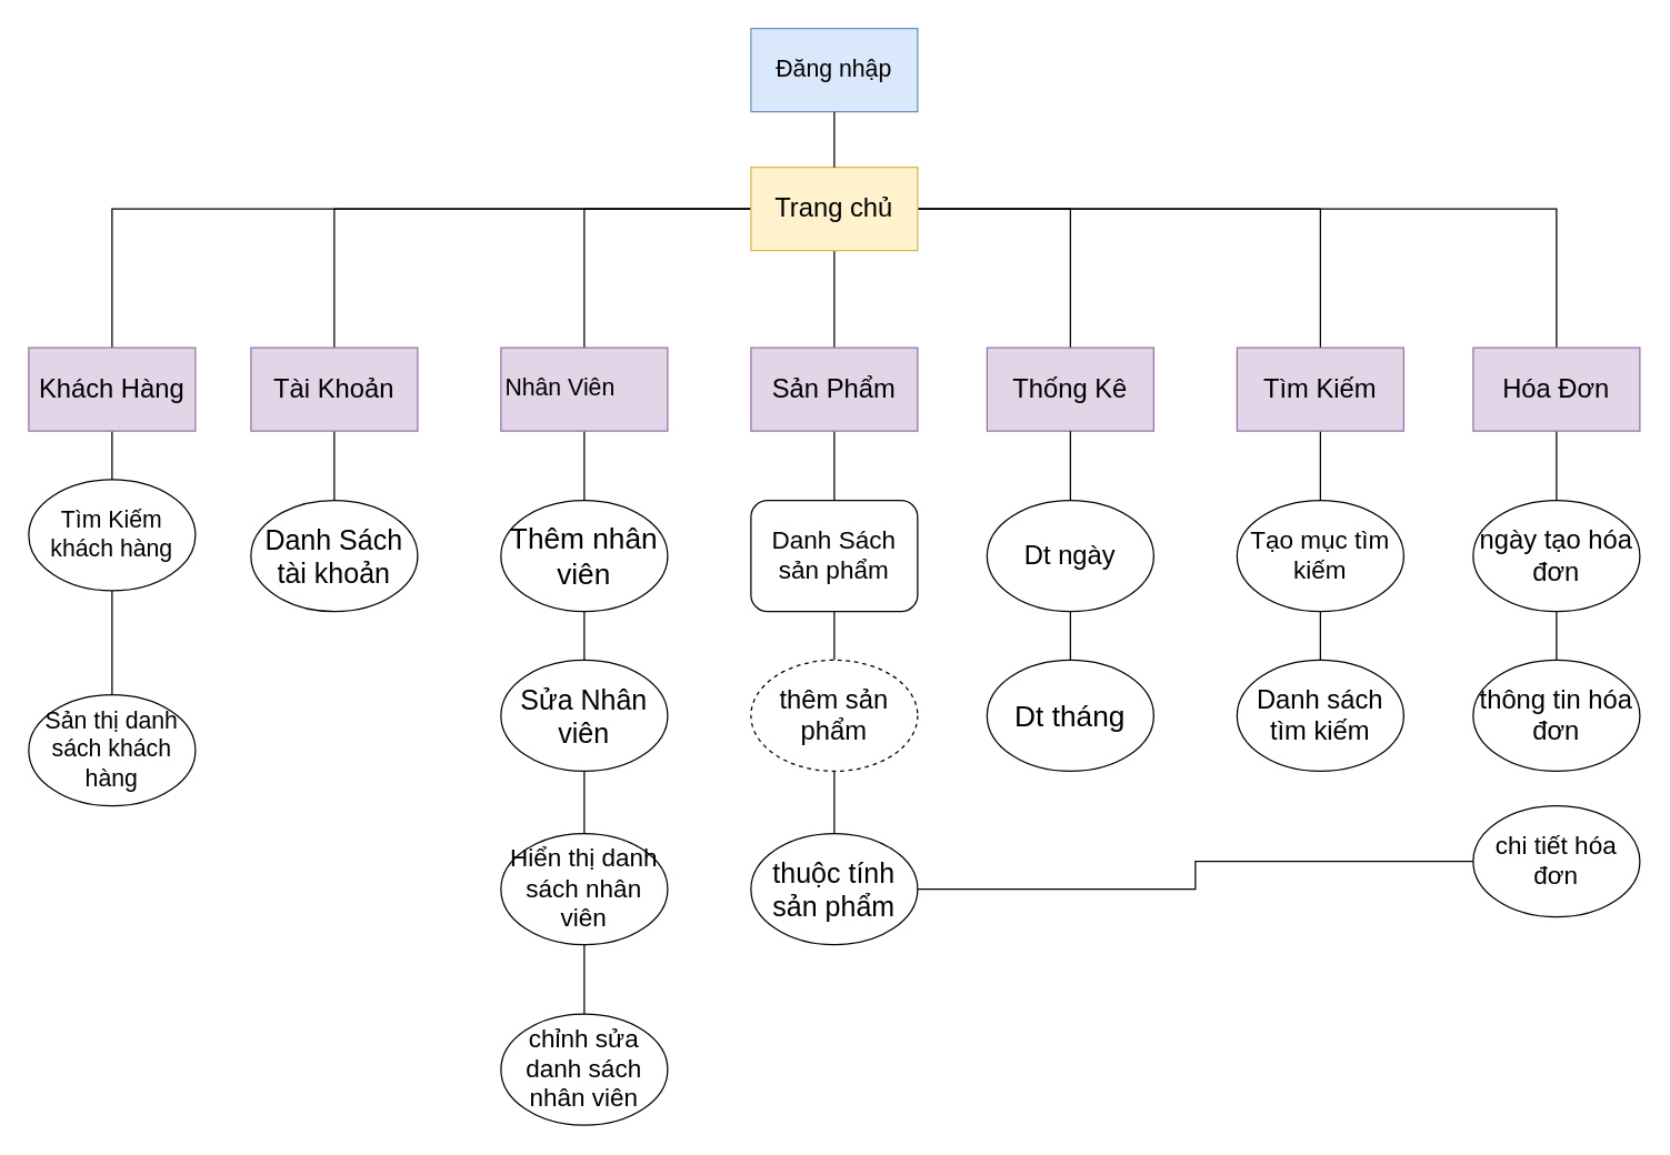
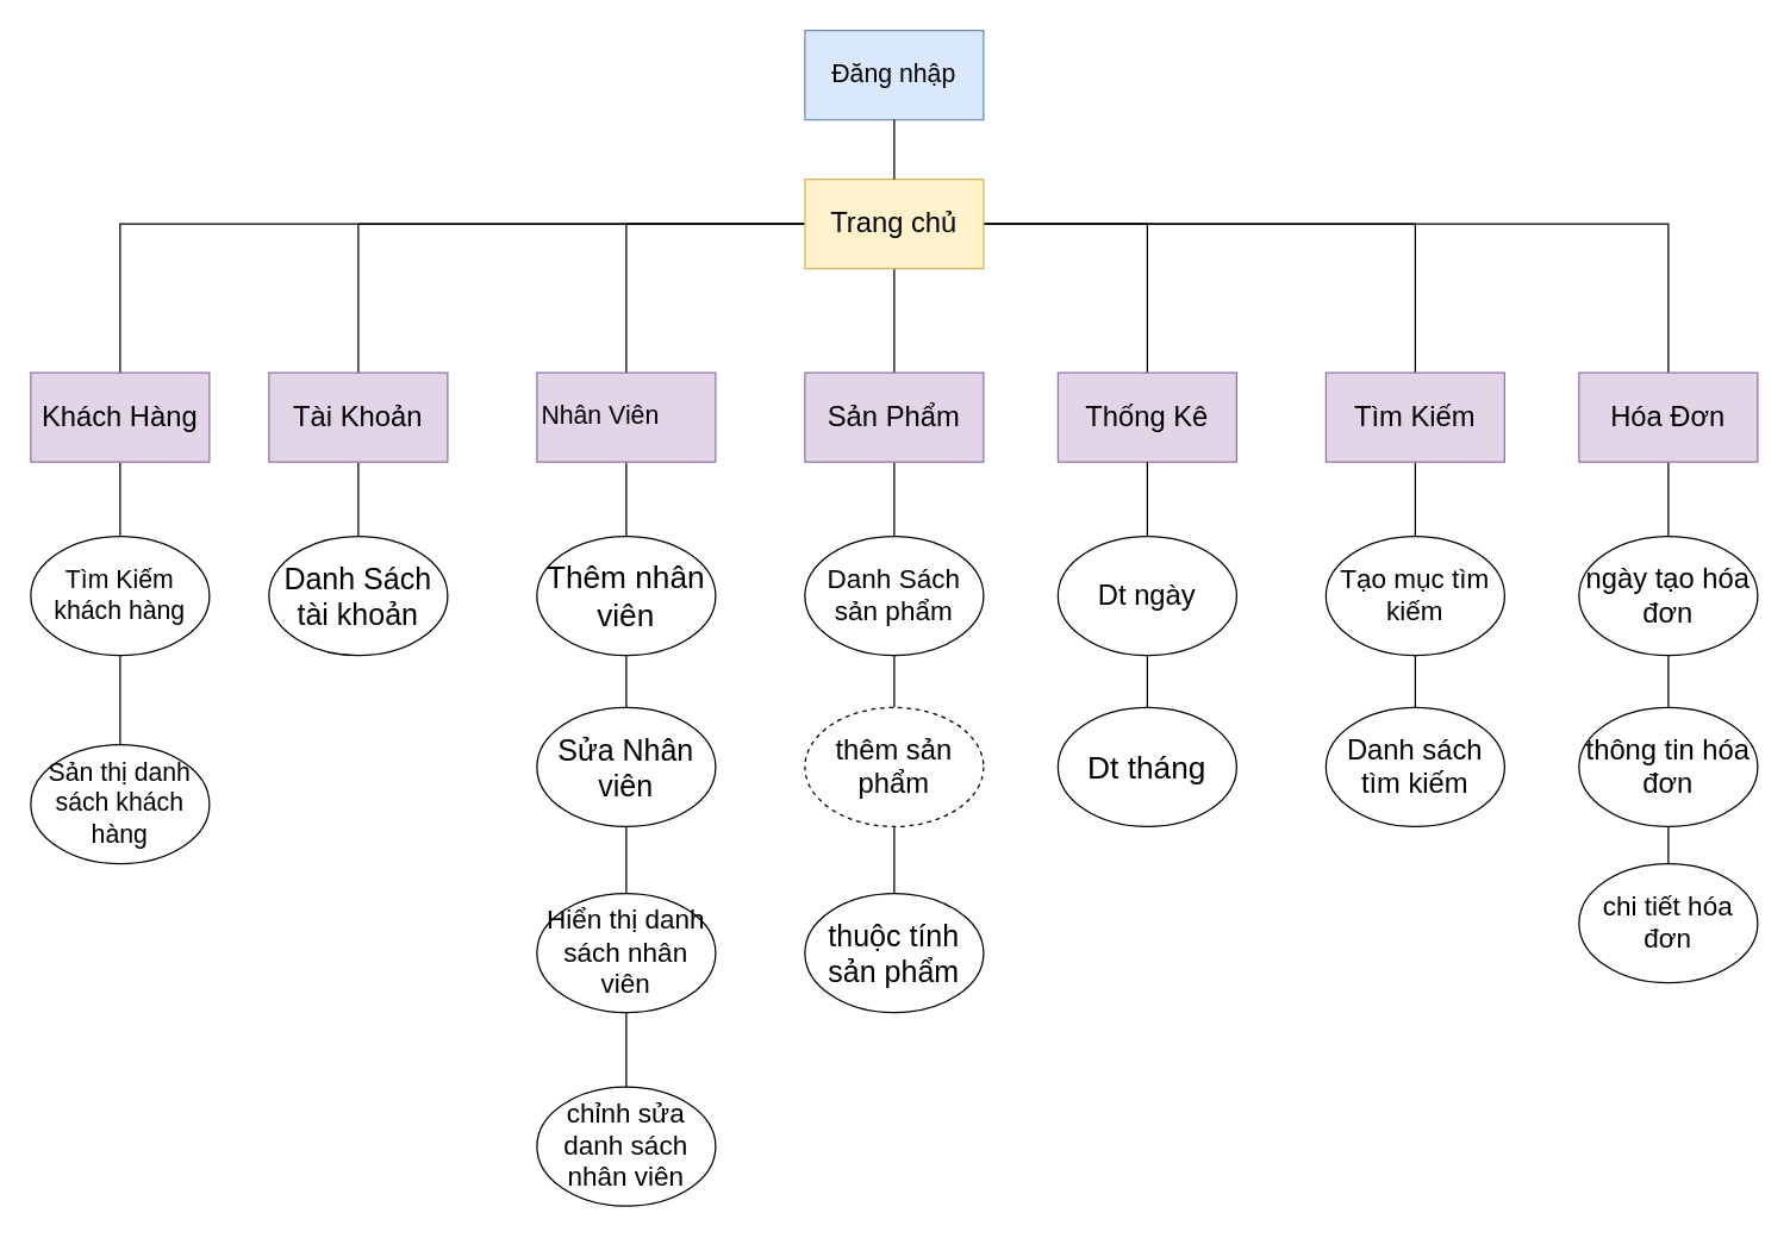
- <mxCell id="12" value="Tìm Kiếm khách hàng" style="ellipse;whiteSpace=wrap;html=1;fontSize=17;" vertex="1" parent="1"><mxGeometry x="20" y="345" width="120" height="80" as="geometry" /></mxCell>
+ <mxCell id="12" value="Tìm Kiếm khách hàng" style="ellipse;whiteSpace=wrap;html=1;fontSize=17;" vertex="1" parent="1"><mxGeometry x="20" y="360" width="120" height="80" as="geometry" /></mxCell>
- <mxCell id="24" value="Danh Sách sản phẩm" style="whiteSpace=wrap;html=1;fontSize=18;rounded=1;" vertex="1" parent="1"><mxGeometry x="540" y="360" width="120" height="80" as="geometry" /></mxCell>
+ <mxCell id="24" value="Danh Sách sản phẩm" style="ellipse;whiteSpace=wrap;html=1;fontSize=18;" vertex="1" parent="1"><mxGeometry x="540" y="360" width="120" height="80" as="geometry" /></mxCell>
- <mxCell id="50" style="edgeStyle=orthogonalEdgeStyle;rounded=0;orthogonalLoop=1;jettySize=auto;html=1;endArrow=none;endFill=0;" edge="1" parent="1" source="51" target="28"><mxGeometry relative="1" as="geometry" /></mxCell>
+ <mxCell id="50" style="edgeStyle=orthogonalEdgeStyle;rounded=0;orthogonalLoop=1;jettySize=auto;html=1;endArrow=none;endFill=0;" edge="1" parent="1" source="51" target="49"><mxGeometry relative="1" as="geometry" /></mxCell>
